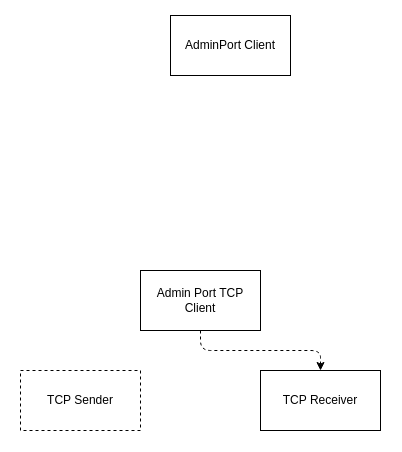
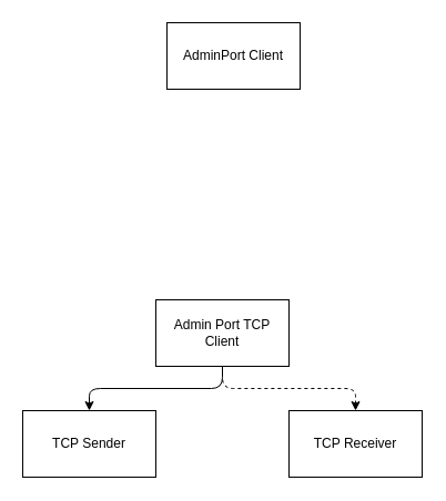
- <mxCell id="2" value="AdminPort Client" style="rounded=0;whiteSpace=wrap;html=1;" vertex="1" parent="1"><mxGeometry x="170" y="15" width="120" height="60" as="geometry" /></mxCell>
+ <mxCell id="2" value="AdminPort Client" style="rounded=0;whiteSpace=wrap;html=1;" vertex="1" parent="1"><mxGeometry x="150" y="20" width="120" height="60" as="geometry" /></mxCell>
+ <mxCell id="5" style="edgeStyle=none;html=1;entryX=0.5;entryY=0;entryDx=0;entryDy=0;" edge="1" parent="1" source="7" target="3"><mxGeometry relative="1" as="geometry"><Array as="points"><mxPoint x="200" y="350" /><mxPoint x="80" y="350" /></Array></mxGeometry></mxCell>
- <mxCell id="3" value="TCP Sender" style="whiteSpace=wrap;html=1;rounded=0;dashed=1;" vertex="1" parent="1"><mxGeometry x="20" y="370" width="120" height="60" as="geometry" /></mxCell>
+ <mxCell id="3" value="TCP Sender" style="whiteSpace=wrap;html=1;rounded=0;" vertex="1" parent="1"><mxGeometry x="20" y="370" width="120" height="60" as="geometry" /></mxCell>
